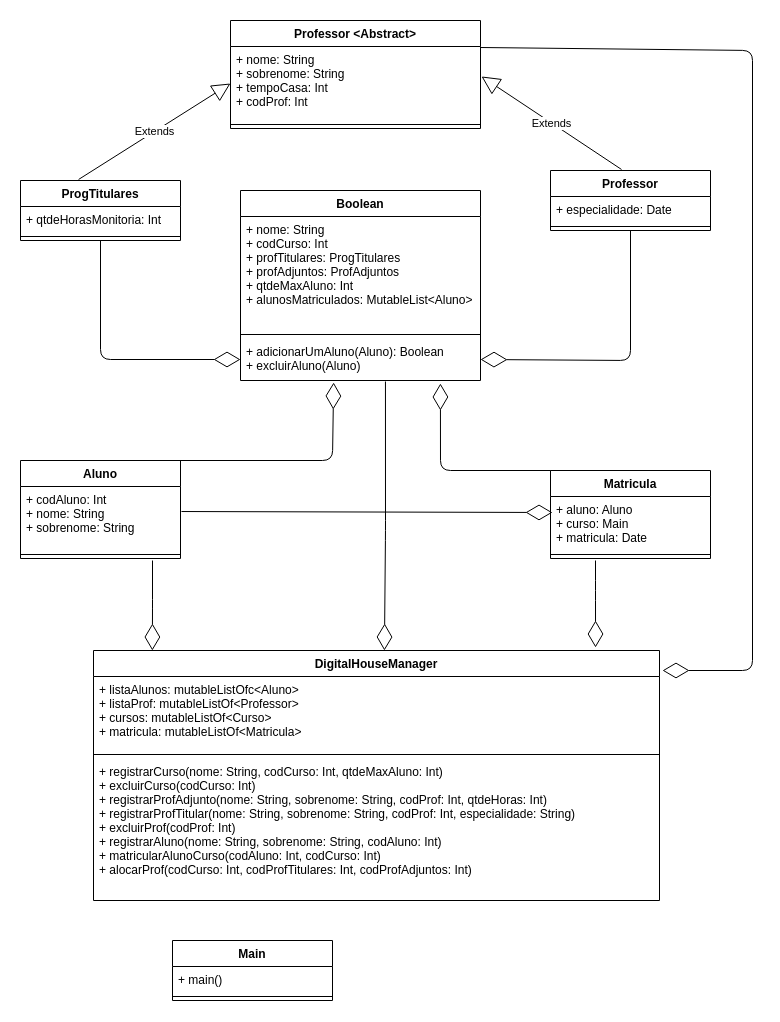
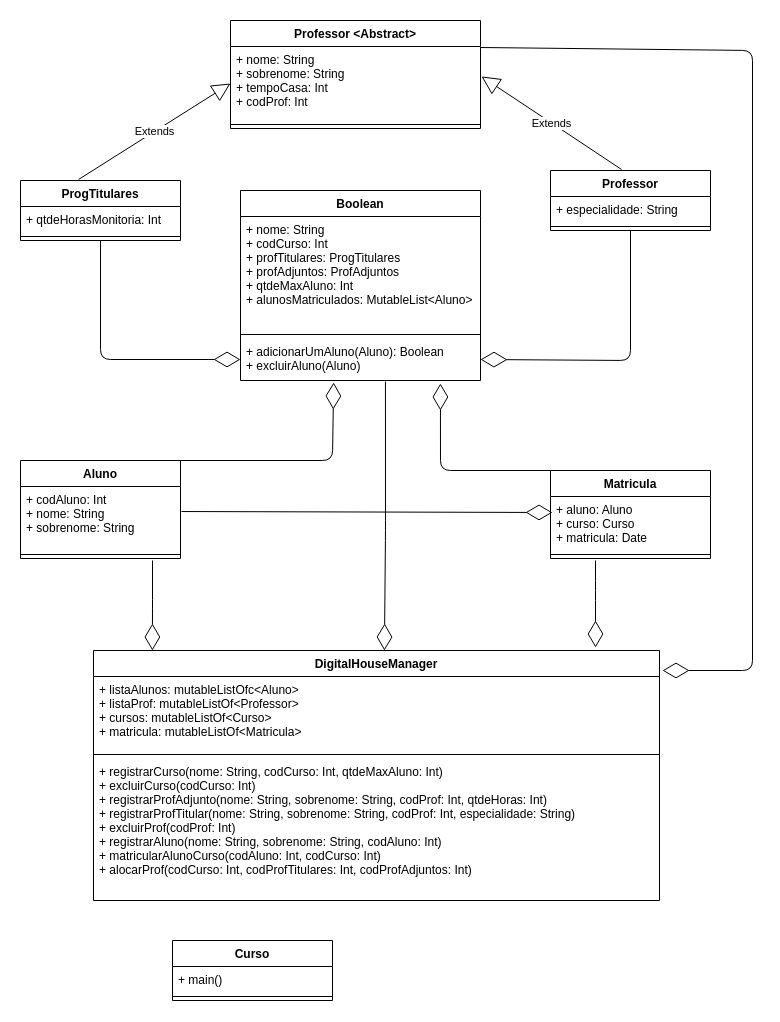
- <mxCell id="13" value="+ especialidade: Date" style="text;strokeColor=none;fillColor=none;align=left;verticalAlign=top;spacingLeft=4;spacingRight=4;overflow=hidden;rotatable=0;points=[[0,0.5],[1,0.5]];portConstraint=eastwest;" parent="12" vertex="1"><mxGeometry y="26" width="160" height="26" as="geometry" /></mxCell>
+ <mxCell id="13" value="+ especialidade: String" style="text;strokeColor=none;fillColor=none;align=left;verticalAlign=top;spacingLeft=4;spacingRight=4;overflow=hidden;rotatable=0;points=[[0,0.5],[1,0.5]];portConstraint=eastwest;" parent="12" vertex="1"><mxGeometry y="26" width="160" height="26" as="geometry" /></mxCell>
- <mxCell id="26" value="+ aluno: Aluno&#10;+ curso: Main&#10;+ matricula: Date" style="text;strokeColor=none;fillColor=none;align=left;verticalAlign=top;spacingLeft=4;spacingRight=4;overflow=hidden;rotatable=0;points=[[0,0.5],[1,0.5]];portConstraint=eastwest;" parent="25" vertex="1"><mxGeometry y="26" width="160" height="54" as="geometry" /></mxCell>
+ <mxCell id="26" value="+ aluno: Aluno&#10;+ curso: Curso&#10;+ matricula: Date" style="text;strokeColor=none;fillColor=none;align=left;verticalAlign=top;spacingLeft=4;spacingRight=4;overflow=hidden;rotatable=0;points=[[0,0.5],[1,0.5]];portConstraint=eastwest;" parent="25" vertex="1"><mxGeometry y="26" width="160" height="54" as="geometry" /></mxCell>
- <mxCell id="36" value="Main" style="swimlane;fontStyle=1;align=center;verticalAlign=top;childLayout=stackLayout;horizontal=1;startSize=26;horizontalStack=0;resizeParent=1;resizeParentMax=0;resizeLast=0;collapsible=1;marginBottom=0;" vertex="1" parent="1"><mxGeometry x="172" y="940" width="160" height="60" as="geometry" /></mxCell>
+ <mxCell id="36" value="Curso" style="swimlane;fontStyle=1;align=center;verticalAlign=top;childLayout=stackLayout;horizontal=1;startSize=26;horizontalStack=0;resizeParent=1;resizeParentMax=0;resizeLast=0;collapsible=1;marginBottom=0;" vertex="1" parent="1"><mxGeometry x="172" y="940" width="160" height="60" as="geometry" /></mxCell>
